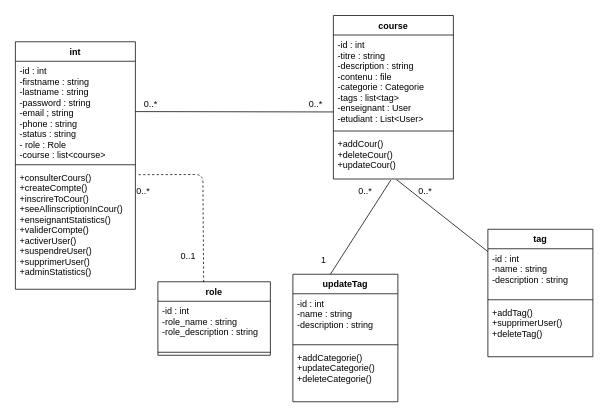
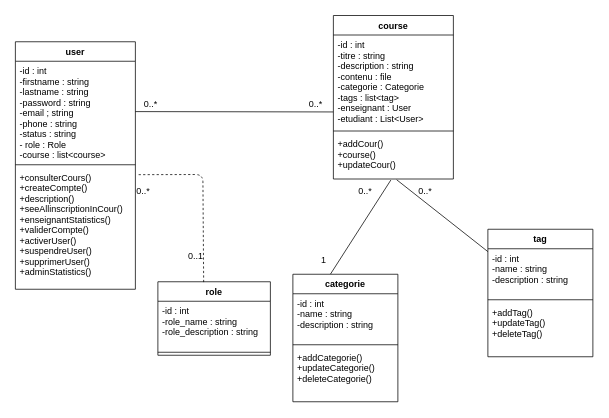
- <mxCell id="20" value="int" style="swimlane;fontStyle=1;align=center;verticalAlign=top;childLayout=stackLayout;horizontal=1;startSize=26;horizontalStack=0;resizeParent=1;resizeParentMax=0;resizeLast=0;collapsible=1;marginBottom=0;" parent="1" vertex="1"><mxGeometry x="20" y="55" width="160" height="330" as="geometry" /></mxCell>
+ <mxCell id="20" value="user" style="swimlane;fontStyle=1;align=center;verticalAlign=top;childLayout=stackLayout;horizontal=1;startSize=26;horizontalStack=0;resizeParent=1;resizeParentMax=0;resizeLast=0;collapsible=1;marginBottom=0;" parent="1" vertex="1"><mxGeometry x="20" y="55" width="160" height="330" as="geometry" /></mxCell>
- <mxCell id="27" value="+addCour()&#10;+deleteCour()&#10;+updateCour()" style="text;strokeColor=none;fillColor=none;align=left;verticalAlign=top;spacingLeft=4;spacingRight=4;overflow=hidden;rotatable=0;points=[[0,0.5],[1,0.5]];portConstraint=eastwest;" parent="24" vertex="1"><mxGeometry y="158" width="160" height="60" as="geometry" /></mxCell>
+ <mxCell id="27" value="+addCour()&#10;+course()&#10;+updateCour()" style="text;strokeColor=none;fillColor=none;align=left;verticalAlign=top;spacingLeft=4;spacingRight=4;overflow=hidden;rotatable=0;points=[[0,0.5],[1,0.5]];portConstraint=eastwest;" parent="24" vertex="1"><mxGeometry y="158" width="160" height="60" as="geometry" /></mxCell>
- <mxCell id="23" value="+consulterCours()&#10;+createCompte()&#10;+inscrireToCour()&#10;+seeAllinscriptionInCour()&#10;+enseignantStatistics()&#10;+validerCompte()&#10;+activerUser()&#10;+suspendreUser()&#10;+supprimerUser()&#10;+adminStatistics()" style="text;strokeColor=none;fillColor=none;align=left;verticalAlign=top;spacingLeft=4;spacingRight=4;overflow=hidden;rotatable=0;points=[[0,0.5],[1,0.5]];portConstraint=eastwest;" parent="20" vertex="1"><mxGeometry y="168" width="160" height="162" as="geometry" /></mxCell>
+ <mxCell id="23" value="+consulterCours()&#10;+createCompte()&#10;+description()&#10;+seeAllinscriptionInCour()&#10;+enseignantStatistics()&#10;+validerCompte()&#10;+activerUser()&#10;+suspendreUser()&#10;+supprimerUser()&#10;+adminStatistics()" style="text;strokeColor=none;fillColor=none;align=left;verticalAlign=top;spacingLeft=4;spacingRight=4;overflow=hidden;rotatable=0;points=[[0,0.5],[1,0.5]];portConstraint=eastwest;" parent="20" vertex="1"><mxGeometry y="168" width="160" height="162" as="geometry" /></mxCell>
- <mxCell id="19" value="0..1" style="text;html=1;align=center;verticalAlign=middle;resizable=0;points=[];autosize=1;strokeColor=none;fillColor=none;" parent="1" vertex="1"><mxGeometry x="230" y="326" width="40" height="30" as="geometry" /></mxCell>
+ <mxCell id="19" value="0..1" style="text;html=1;align=center;verticalAlign=middle;resizable=0;points=[];autosize=1;strokeColor=none;fillColor=none;" parent="1" vertex="1"><mxGeometry x="240" y="326" width="40" height="30" as="geometry" /></mxCell>
- <mxCell id="7" value="updateTag" style="swimlane;fontStyle=1;align=center;verticalAlign=top;childLayout=stackLayout;horizontal=1;startSize=26;horizontalStack=0;resizeParent=1;resizeParentMax=0;resizeLast=0;collapsible=1;marginBottom=0;" parent="1" vertex="1"><mxGeometry x="390" y="365" width="140" height="170" as="geometry" /></mxCell>
+ <mxCell id="7" value="categorie" style="swimlane;fontStyle=1;align=center;verticalAlign=top;childLayout=stackLayout;horizontal=1;startSize=26;horizontalStack=0;resizeParent=1;resizeParentMax=0;resizeLast=0;collapsible=1;marginBottom=0;" parent="1" vertex="1"><mxGeometry x="390" y="365" width="140" height="170" as="geometry" /></mxCell>
- <mxCell id="31" value="+addTag()&#10;+supprimerUser()&#10;+deleteTag()" style="text;strokeColor=none;fillColor=none;align=left;verticalAlign=top;spacingLeft=4;spacingRight=4;overflow=hidden;rotatable=0;points=[[0,0.5],[1,0.5]];portConstraint=eastwest;" vertex="1" parent="28"><mxGeometry y="98" width="140" height="72" as="geometry" /></mxCell>
+ <mxCell id="31" value="+addTag()&#10;+updateTag()&#10;+deleteTag()" style="text;strokeColor=none;fillColor=none;align=left;verticalAlign=top;spacingLeft=4;spacingRight=4;overflow=hidden;rotatable=0;points=[[0,0.5],[1,0.5]];portConstraint=eastwest;" vertex="1" parent="28"><mxGeometry y="98" width="140" height="72" as="geometry" /></mxCell>
